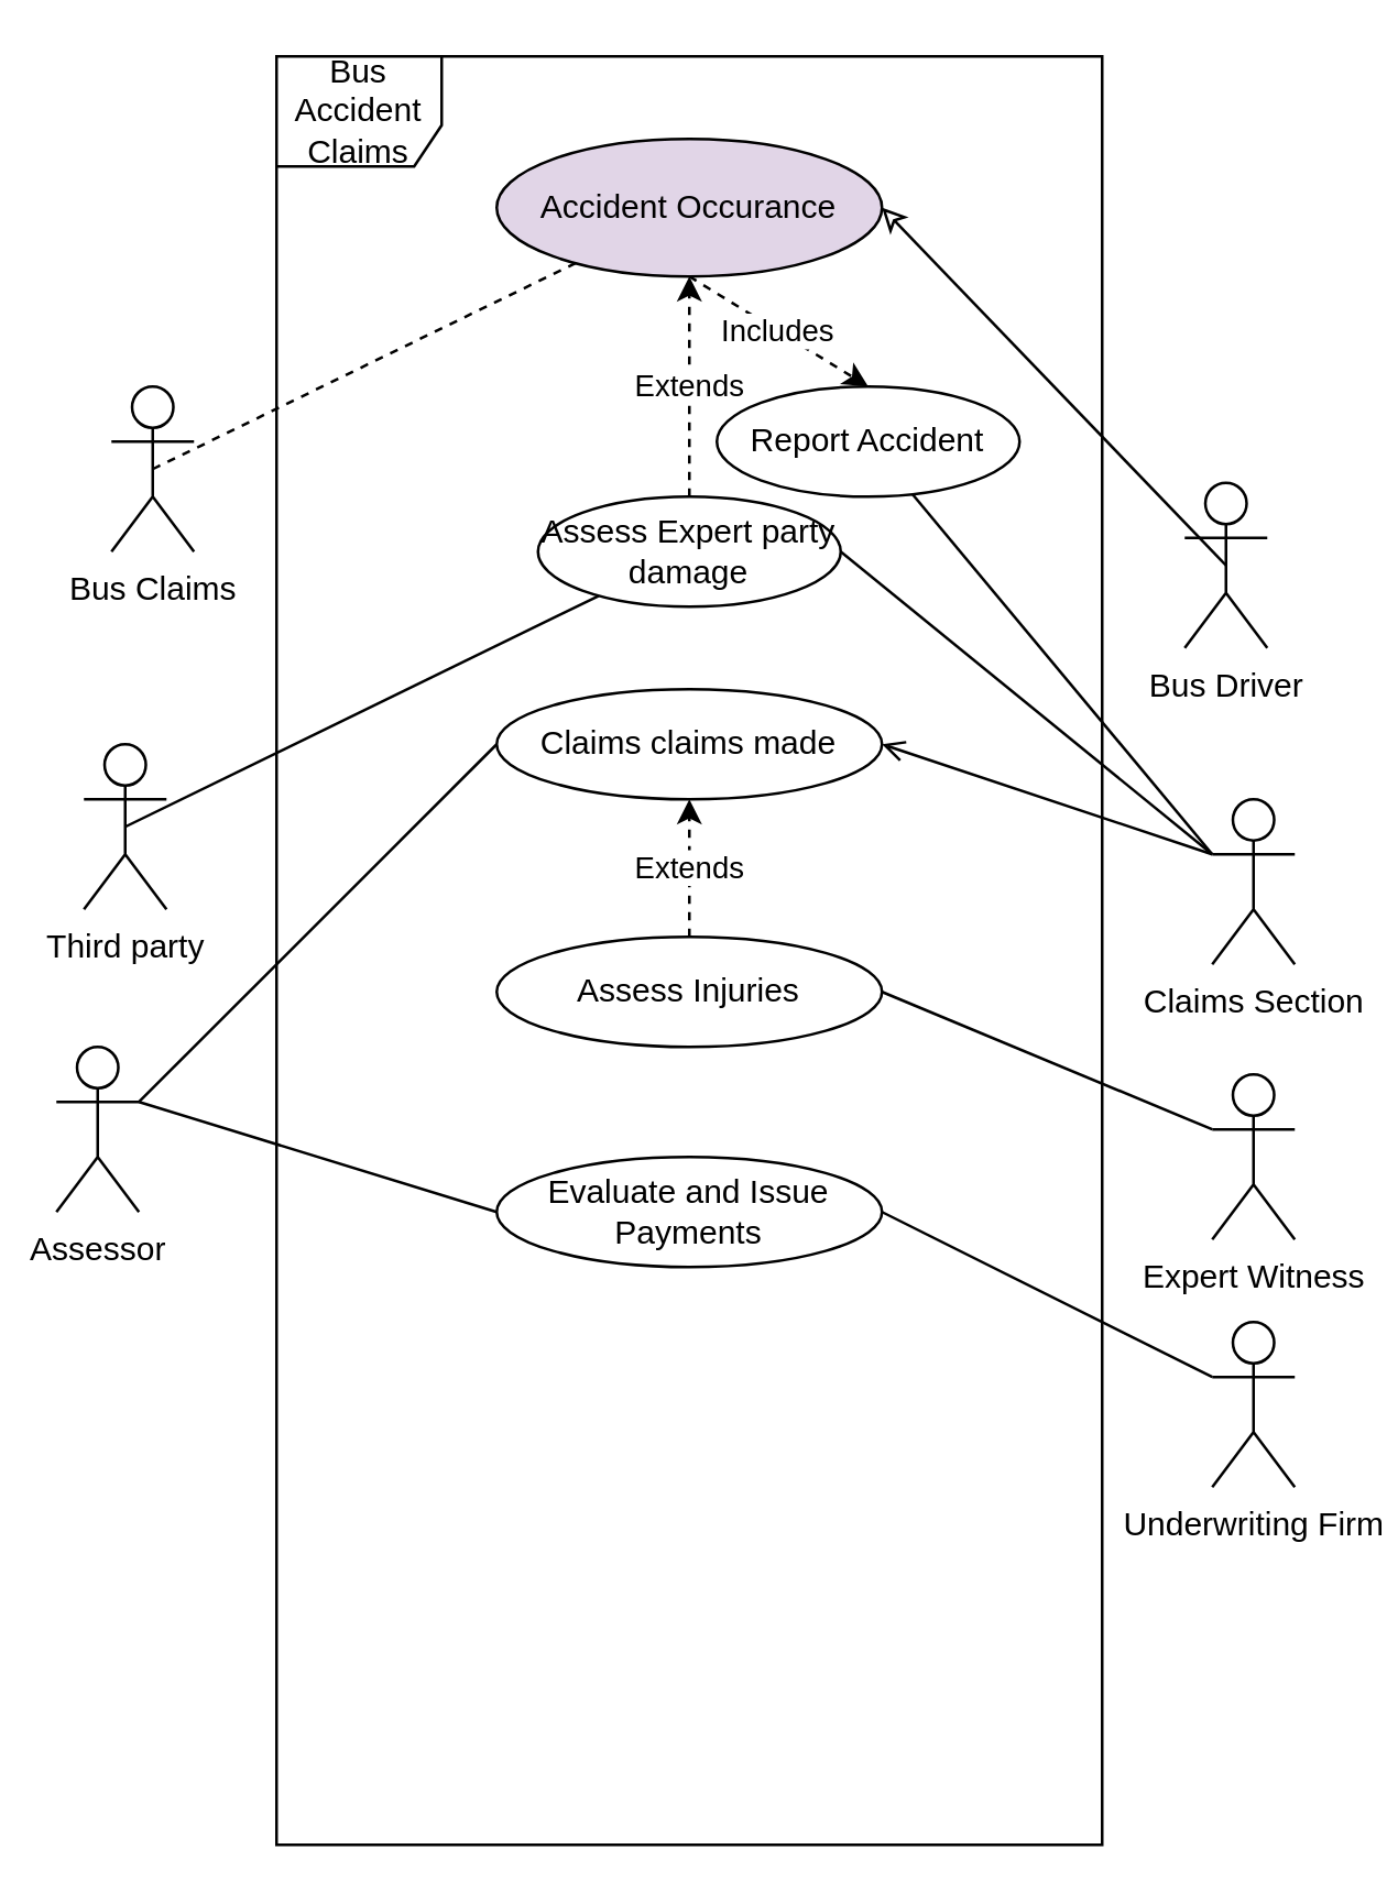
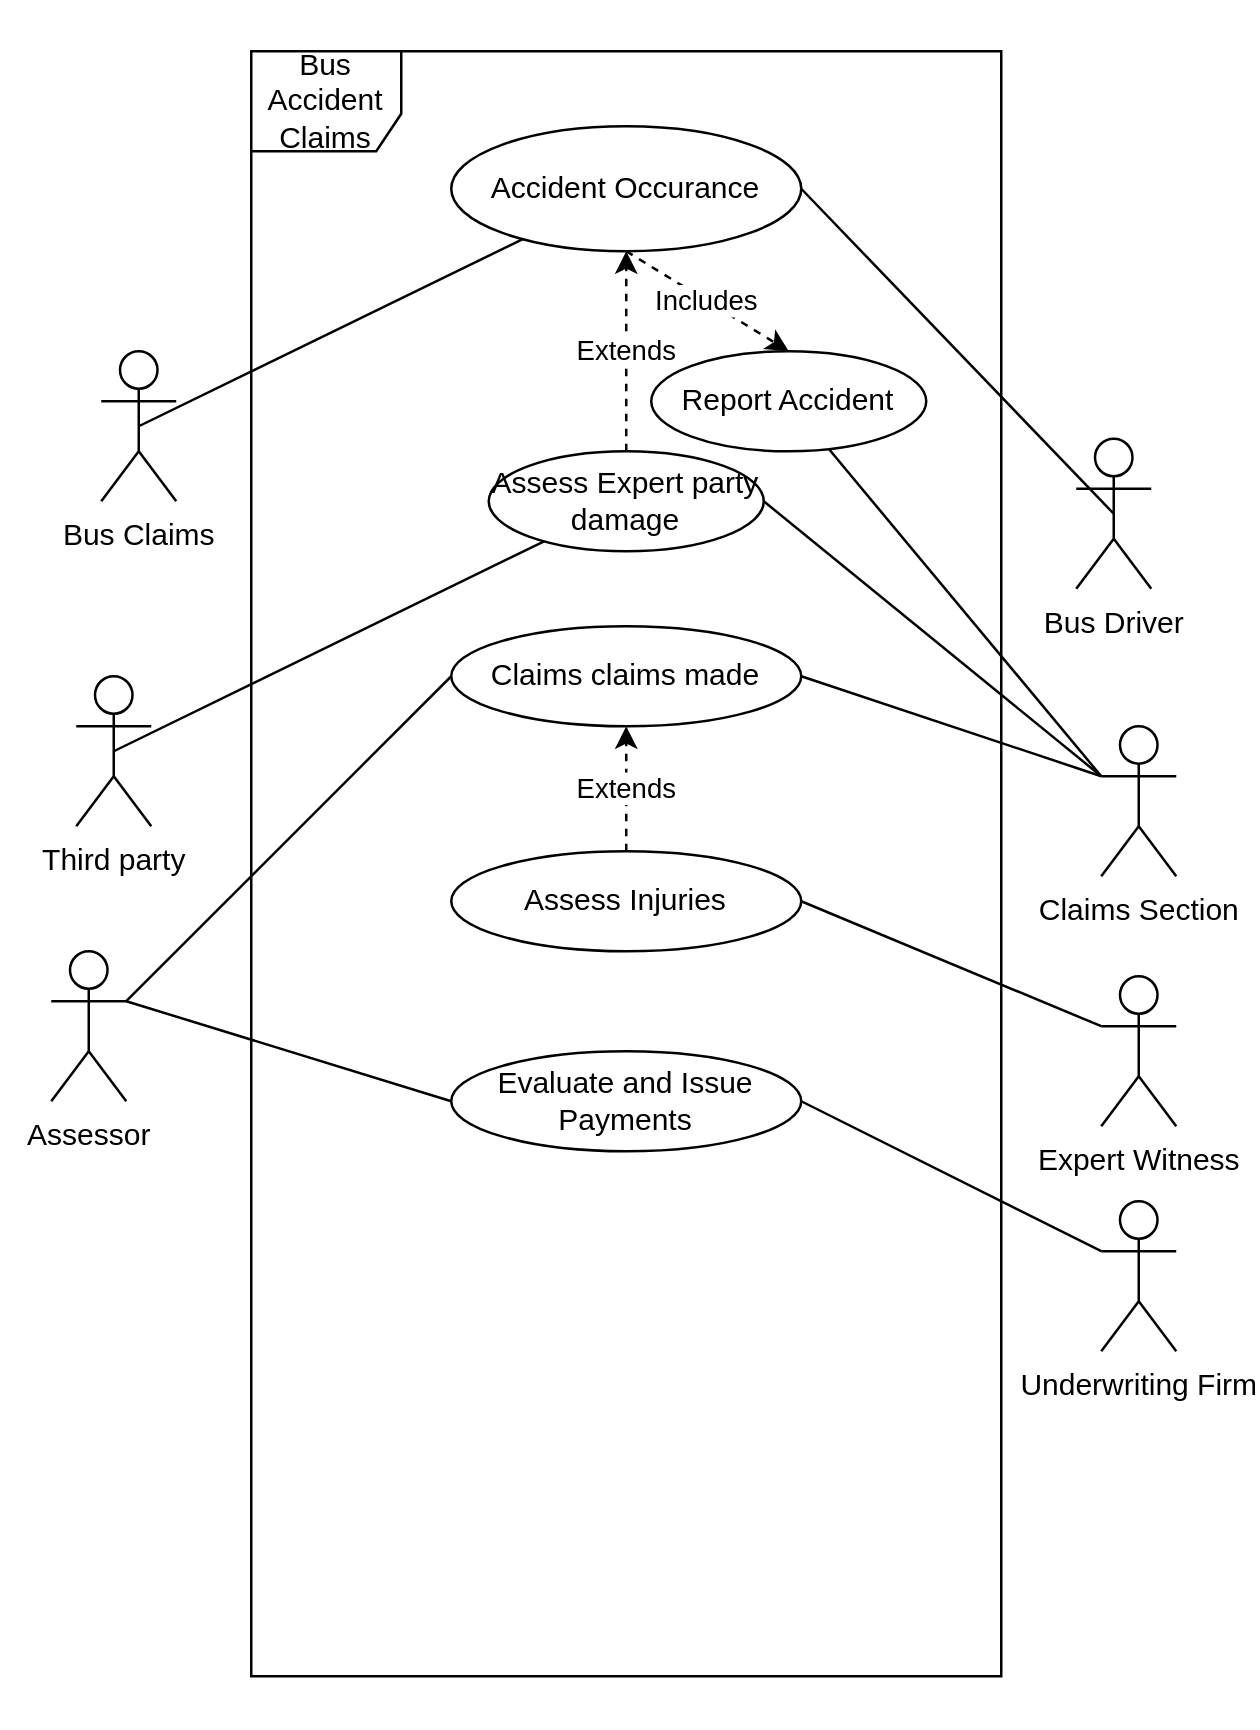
- <mxCell id="13" value="Accident Occurance" style="ellipse;whiteSpace=wrap;html=1;fillColor=#e1d5e7;" vertex="1" parent="1"><mxGeometry x="180" y="50" width="140" height="50" as="geometry" /></mxCell>
+ <mxCell id="13" value="Accident Occurance" style="ellipse;whiteSpace=wrap;html=1;" vertex="1" parent="1"><mxGeometry x="180" y="50" width="140" height="50" as="geometry" /></mxCell>
- <mxCell id="8" style="rounded=0;orthogonalLoop=1;jettySize=auto;html=1;exitX=0.5;exitY=0.5;exitDx=0;exitDy=0;exitPerimeter=0;entryX=1;entryY=0.5;entryDx=0;entryDy=0;endArrow=classic;endFill=0;" edge="1" parent="1" source="9" target="13"><mxGeometry relative="1" as="geometry" /></mxCell>
+ <mxCell id="8" style="rounded=0;orthogonalLoop=1;jettySize=auto;html=1;exitX=0.5;exitY=0.5;exitDx=0;exitDy=0;exitPerimeter=0;entryX=1;entryY=0.5;entryDx=0;entryDy=0;endArrow=none;endFill=0;" edge="1" parent="1" source="9" target="13"><mxGeometry relative="1" as="geometry" /></mxCell>
- <mxCell id="10" style="rounded=0;orthogonalLoop=1;jettySize=auto;html=1;exitX=0.5;exitY=0.5;exitDx=0;exitDy=0;exitPerimeter=0;endArrow=none;endFill=0;dashed=1;" edge="1" parent="1" source="11" target="13"><mxGeometry relative="1" as="geometry" /></mxCell>
+ <mxCell id="10" style="rounded=0;orthogonalLoop=1;jettySize=auto;html=1;exitX=0.5;exitY=0.5;exitDx=0;exitDy=0;exitPerimeter=0;endArrow=none;endFill=0;" edge="1" parent="1" source="11" target="13"><mxGeometry relative="1" as="geometry" /></mxCell>
- <mxCell id="20" style="edgeStyle=none;rounded=0;orthogonalLoop=1;jettySize=auto;html=1;exitX=0;exitY=0.333;exitDx=0;exitDy=0;exitPerimeter=0;entryX=1;entryY=0.5;entryDx=0;entryDy=0;endArrow=open;endFill=0;" edge="1" parent="1" source="21" target="23"><mxGeometry relative="1" as="geometry" /></mxCell>
+ <mxCell id="20" style="edgeStyle=none;rounded=0;orthogonalLoop=1;jettySize=auto;html=1;exitX=0;exitY=0.333;exitDx=0;exitDy=0;exitPerimeter=0;entryX=1;entryY=0.5;entryDx=0;entryDy=0;endArrow=none;endFill=0;" edge="1" parent="1" source="21" target="23"><mxGeometry relative="1" as="geometry" /></mxCell>
